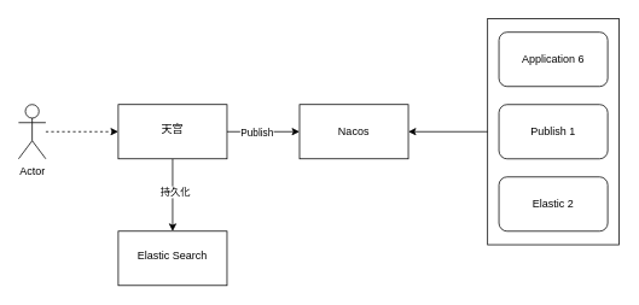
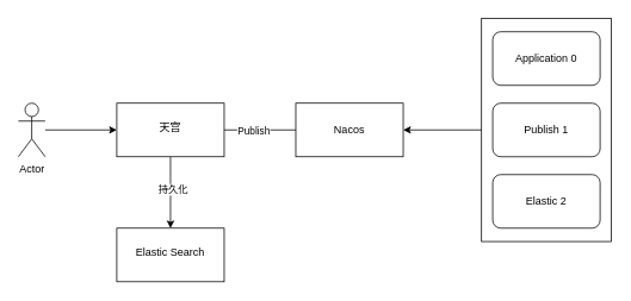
- <mxCell id="11" value="Application 6" style="rounded=1;whiteSpace=wrap;html=1;" parent="1" vertex="1"><mxGeometry x="550" y="35" width="120" height="60" as="geometry" /></mxCell>
+ <mxCell id="11" value="Application 0" style="rounded=1;whiteSpace=wrap;html=1;" parent="1" vertex="1"><mxGeometry x="550" y="35" width="120" height="60" as="geometry" /></mxCell>
- <mxCell id="4" value="" style="edgeStyle=orthogonalEdgeStyle;rounded=0;orthogonalLoop=1;jettySize=auto;html=1;dashed=1;" parent="1" source="5" target="10" edge="1"><mxGeometry relative="1" as="geometry" /></mxCell>
+ <mxCell id="4" value="" style="edgeStyle=orthogonalEdgeStyle;rounded=0;orthogonalLoop=1;jettySize=auto;html=1;" parent="1" source="5" target="10" edge="1"><mxGeometry relative="1" as="geometry" /></mxCell>
- <mxCell id="8" style="edgeStyle=orthogonalEdgeStyle;rounded=0;orthogonalLoop=1;jettySize=auto;html=1;entryX=0;entryY=0.5;entryDx=0;entryDy=0;" parent="1" source="10" target="3" edge="1"><mxGeometry relative="1" as="geometry" /></mxCell>
+ <mxCell id="8" style="edgeStyle=orthogonalEdgeStyle;rounded=0;orthogonalLoop=1;jettySize=auto;html=1;entryX=0;entryY=0.5;entryDx=0;entryDy=0;endArrow=none;" parent="1" source="10" target="3" edge="1"><mxGeometry relative="1" as="geometry" /></mxCell>
